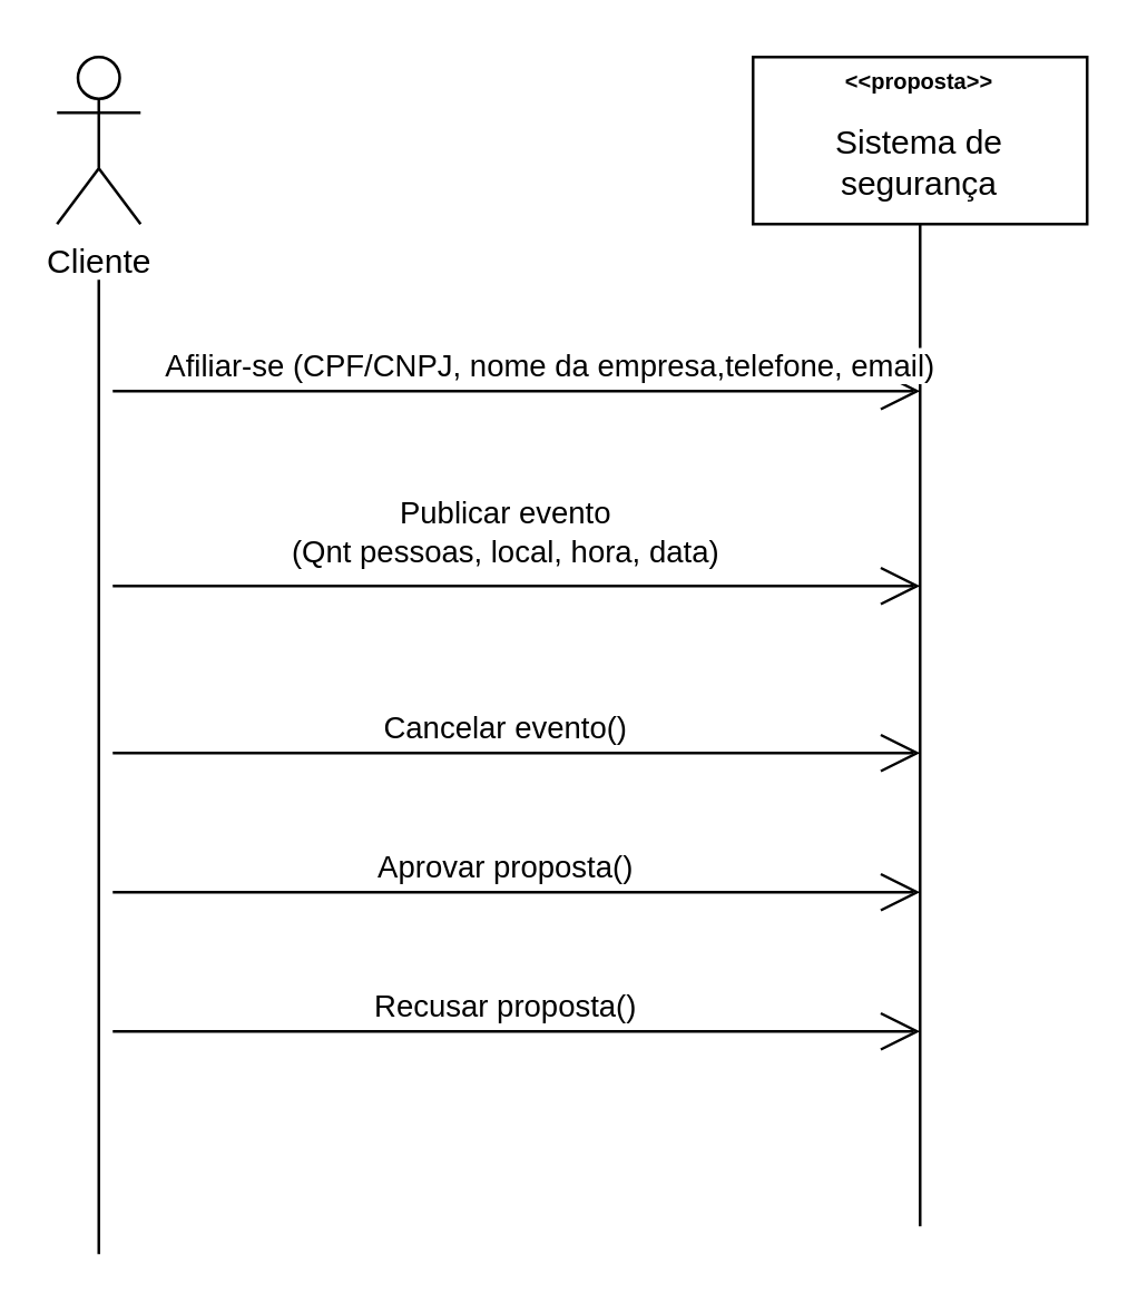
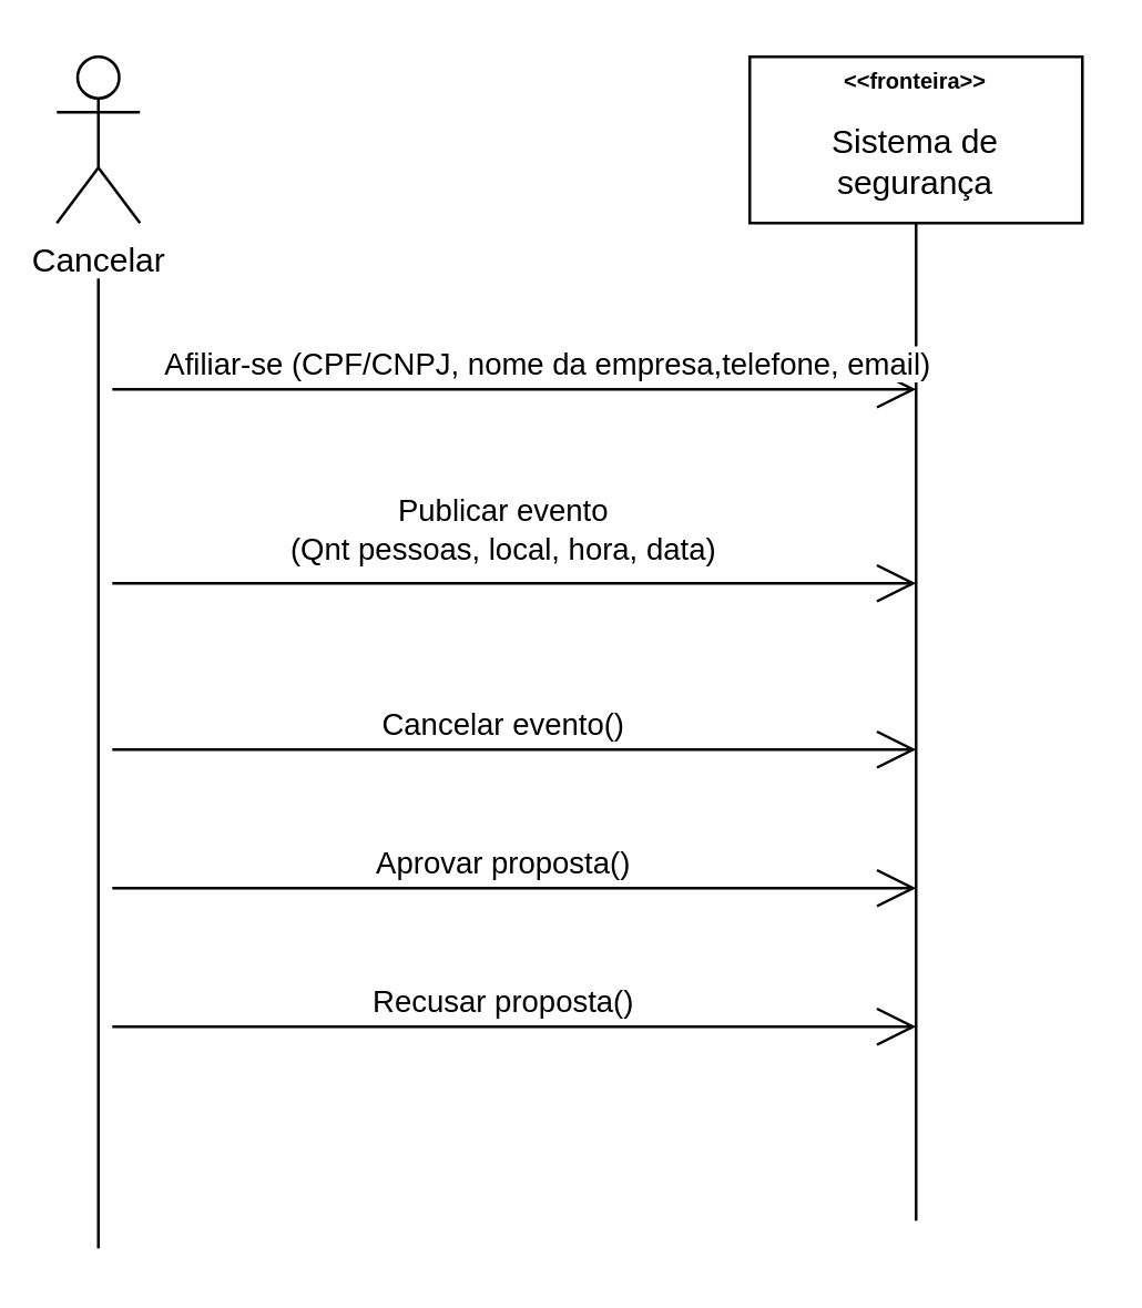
- <mxCell id="2" value="&lt;div style=&quot;line-height: 0%;&quot;&gt;&lt;b style=&quot;background-color: initial;&quot;&gt;&lt;font style=&quot;font-size: 8px;&quot;&gt;&amp;lt;&amp;lt;proposta&amp;gt;&amp;gt;&lt;/font&gt;&lt;/b&gt;&lt;/div&gt;&lt;br&gt;Sistema de segurança" style="rounded=0;whiteSpace=wrap;html=1;align=center;" parent="1" vertex="1"><mxGeometry x="270" y="20" width="120" height="60" as="geometry" /></mxCell>
+ <mxCell id="2" value="&lt;div style=&quot;line-height: 0%;&quot;&gt;&lt;b style=&quot;background-color: initial;&quot;&gt;&lt;font style=&quot;font-size: 8px;&quot;&gt;&amp;lt;&amp;lt;fronteira&amp;gt;&amp;gt;&lt;/font&gt;&lt;/b&gt;&lt;/div&gt;&lt;br&gt;Sistema de segurança" style="rounded=0;whiteSpace=wrap;html=1;align=center;" parent="1" vertex="1"><mxGeometry x="270" y="20" width="120" height="60" as="geometry" /></mxCell>
- <mxCell id="3" value="Cliente&lt;br&gt;" style="shape=umlActor;verticalLabelPosition=bottom;verticalAlign=top;html=1;outlineConnect=0;" parent="1" vertex="1"><mxGeometry x="20" y="20" width="30" height="60" as="geometry" /></mxCell>
+ <mxCell id="3" value="Cancelar&lt;br&gt;" style="shape=umlActor;verticalLabelPosition=bottom;verticalAlign=top;html=1;outlineConnect=0;" parent="1" vertex="1"><mxGeometry x="20" y="20" width="30" height="60" as="geometry" /></mxCell>
